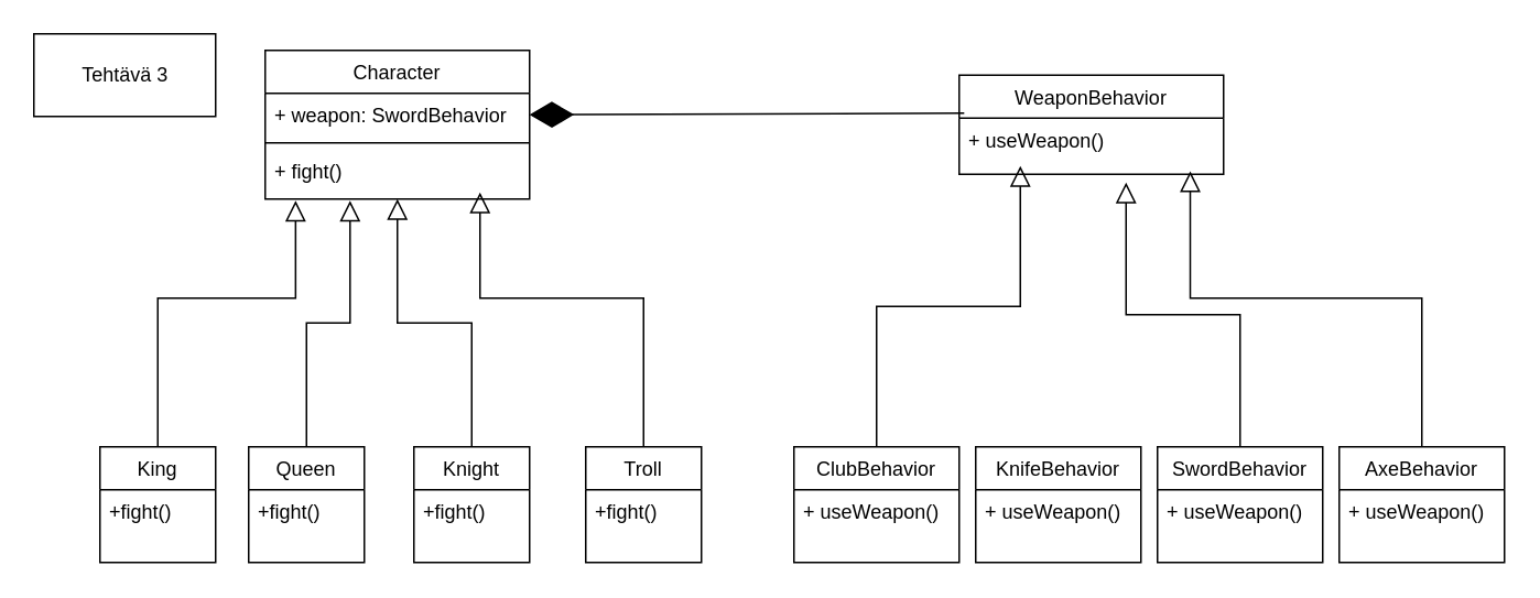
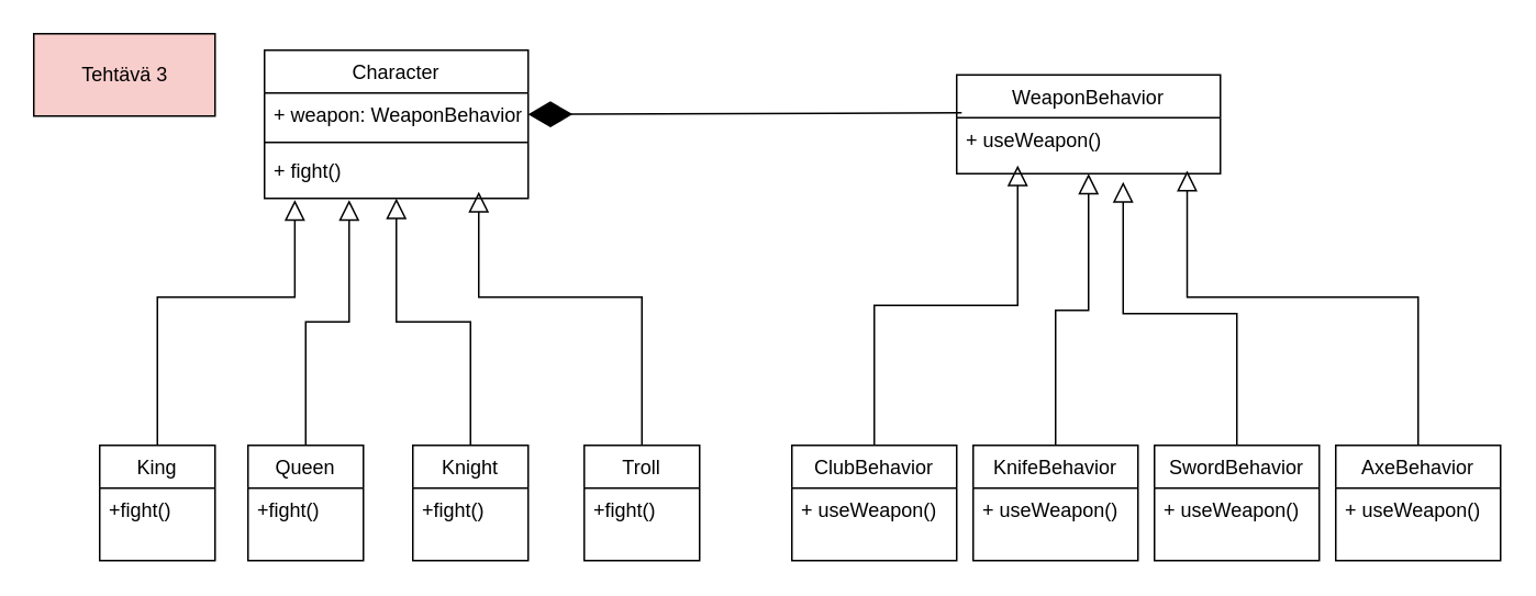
- <mxCell id="33" value="Tehtävä 3" style="html=1;" vertex="1" parent="1"><mxGeometry x="20" y="20" width="110" height="50" as="geometry" /></mxCell>
+ <mxCell id="33" value="Tehtävä 3" style="html=1;fillColor=#f8cecc;" vertex="1" parent="1"><mxGeometry x="20" y="20" width="110" height="50" as="geometry" /></mxCell>
- <mxCell id="3" value="+ weapon: SwordBehavior" style="text;align=left;verticalAlign=top;spacingLeft=4;spacingRight=4;overflow=hidden;rotatable=0;points=[[0,0.5],[1,0.5]];portConstraint=eastwest;" parent="2" vertex="1"><mxGeometry y="26" width="160" height="26" as="geometry" /></mxCell>
+ <mxCell id="3" value="+ weapon: WeaponBehavior" style="text;align=left;verticalAlign=top;spacingLeft=4;spacingRight=4;overflow=hidden;rotatable=0;points=[[0,0.5],[1,0.5]];portConstraint=eastwest;" parent="2" vertex="1"><mxGeometry y="26" width="160" height="26" as="geometry" /></mxCell>
+ <mxCell id="30" value="" style="endArrow=block;endSize=10;endFill=0;shadow=0;strokeWidth=1;rounded=0;edgeStyle=elbowEdgeStyle;elbow=vertical;exitX=0.5;exitY=0;exitDx=0;exitDy=0;entryX=0.5;entryY=1;entryDx=0;entryDy=0;" parent="1" source="24" edge="1" target="18"><mxGeometry width="160" relative="1" as="geometry"><mxPoint x="525" y="280" as="sourcePoint" /><mxPoint x="660" y="120" as="targetPoint" /></mxGeometry></mxCell>
